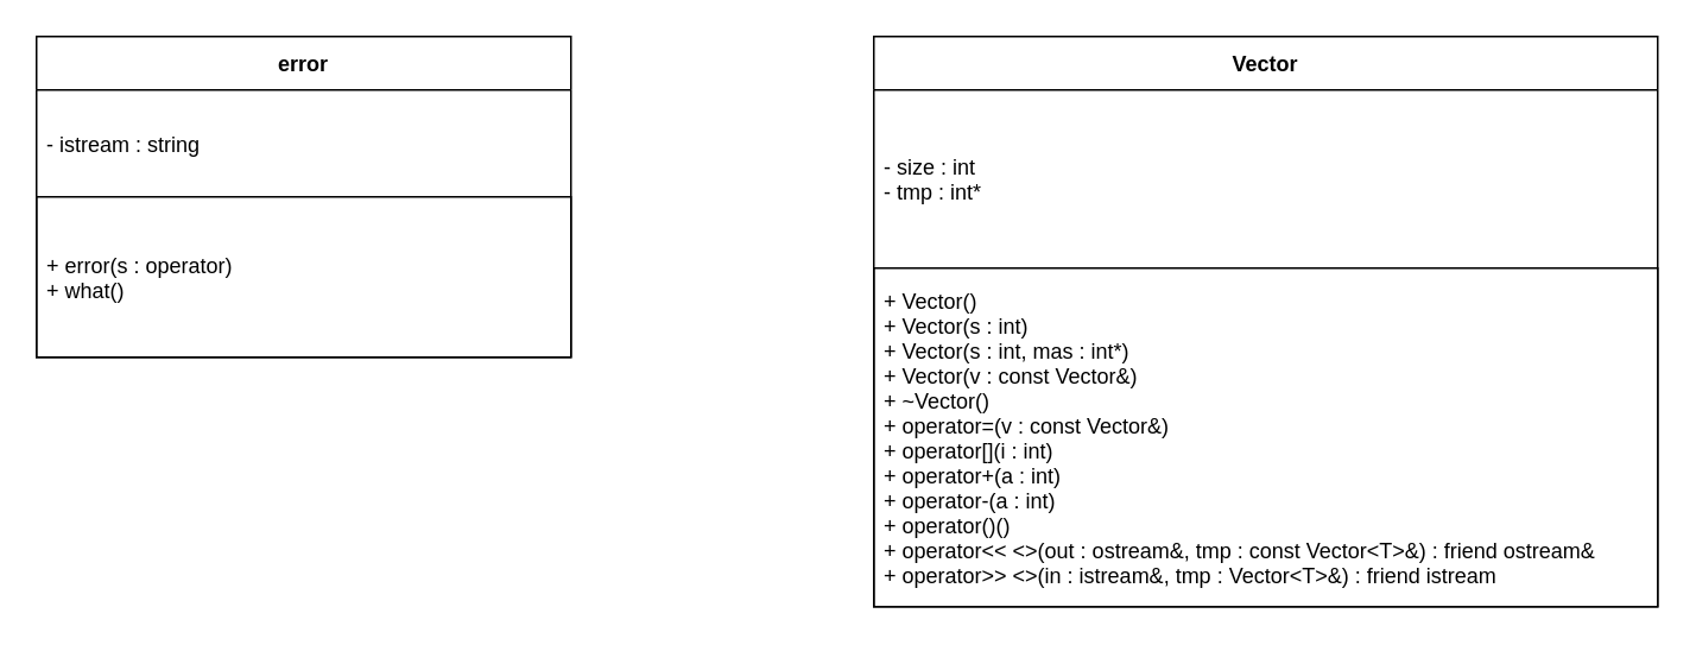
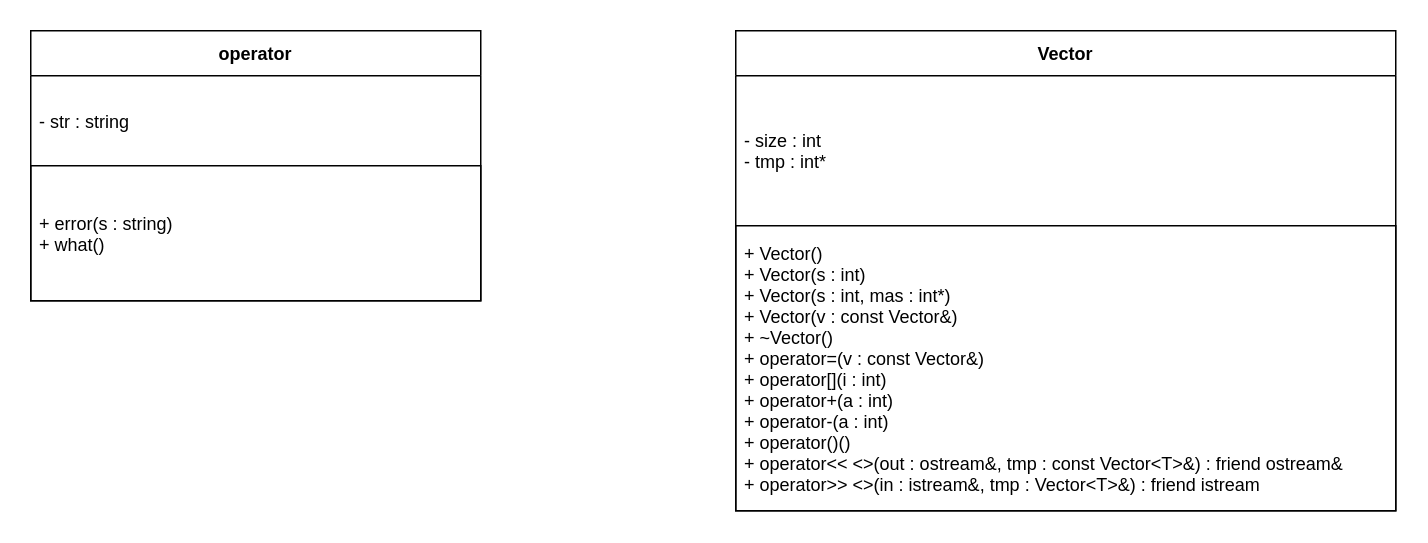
- <mxCell id="2" value="error" style="swimlane;fontStyle=1;childLayout=stackLayout;horizontal=1;startSize=30;horizontalStack=0;resizeParent=1;resizeParentMax=0;resizeLast=0;collapsible=1;marginBottom=0;swimlaneLine=1;" parent="1" vertex="1"><mxGeometry x="20" y="20" width="300" height="180" as="geometry" /></mxCell>
+ <mxCell id="2" value="operator" style="swimlane;fontStyle=1;childLayout=stackLayout;horizontal=1;startSize=30;horizontalStack=0;resizeParent=1;resizeParentMax=0;resizeLast=0;collapsible=1;marginBottom=0;swimlaneLine=1;" parent="1" vertex="1"><mxGeometry x="20" y="20" width="300" height="180" as="geometry" /></mxCell>
- <mxCell id="3" value="- istream : string" style="text;strokeColor=none;fillColor=none;align=left;verticalAlign=middle;spacingLeft=4;spacingRight=4;overflow=hidden;points=[[0,0.5],[1,0.5]];portConstraint=eastwest;rotatable=0;" parent="2" vertex="1"><mxGeometry y="30" width="300" height="60" as="geometry" /></mxCell>
+ <mxCell id="3" value="- str : string" style="text;strokeColor=none;fillColor=none;align=left;verticalAlign=middle;spacingLeft=4;spacingRight=4;overflow=hidden;points=[[0,0.5],[1,0.5]];portConstraint=eastwest;rotatable=0;" parent="2" vertex="1"><mxGeometry y="30" width="300" height="60" as="geometry" /></mxCell>
- <mxCell id="4" value="+ error(s : operator)&#10;+ what()" style="text;strokeColor=default;fillColor=none;align=left;verticalAlign=middle;spacingLeft=4;spacingRight=4;overflow=hidden;points=[[0,0.5],[1,0.5]];portConstraint=eastwest;rotatable=0;" parent="2" vertex="1"><mxGeometry y="90" width="300" height="90" as="geometry" /></mxCell>
+ <mxCell id="4" value="+ error(s : string)&#10;+ what()" style="text;strokeColor=default;fillColor=none;align=left;verticalAlign=middle;spacingLeft=4;spacingRight=4;overflow=hidden;points=[[0,0.5],[1,0.5]];portConstraint=eastwest;rotatable=0;" parent="2" vertex="1"><mxGeometry y="90" width="300" height="90" as="geometry" /></mxCell>
